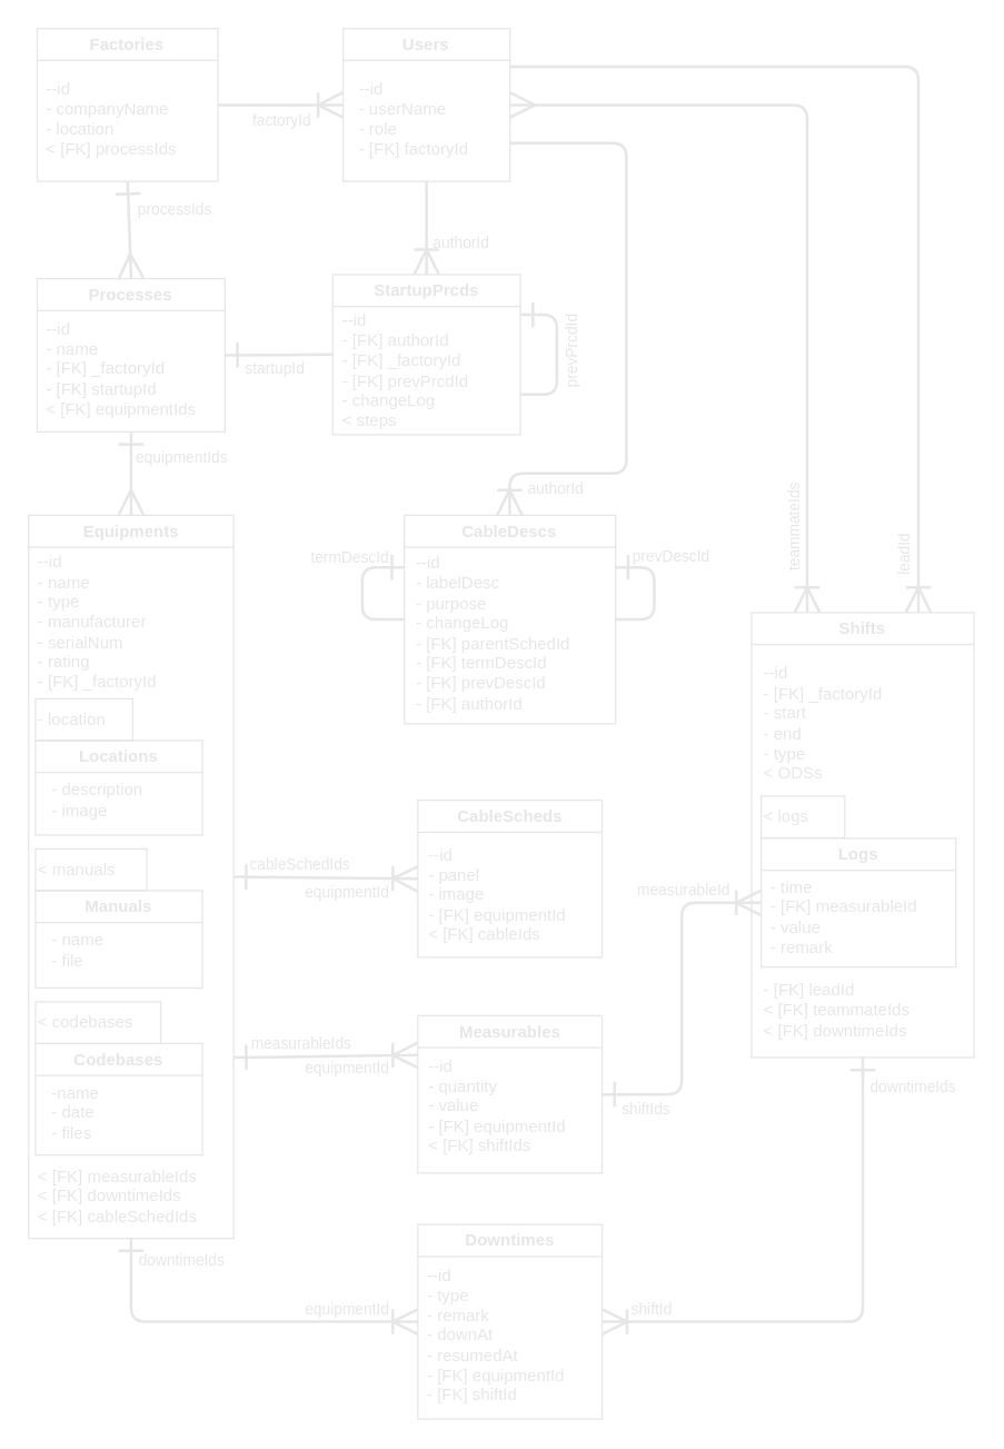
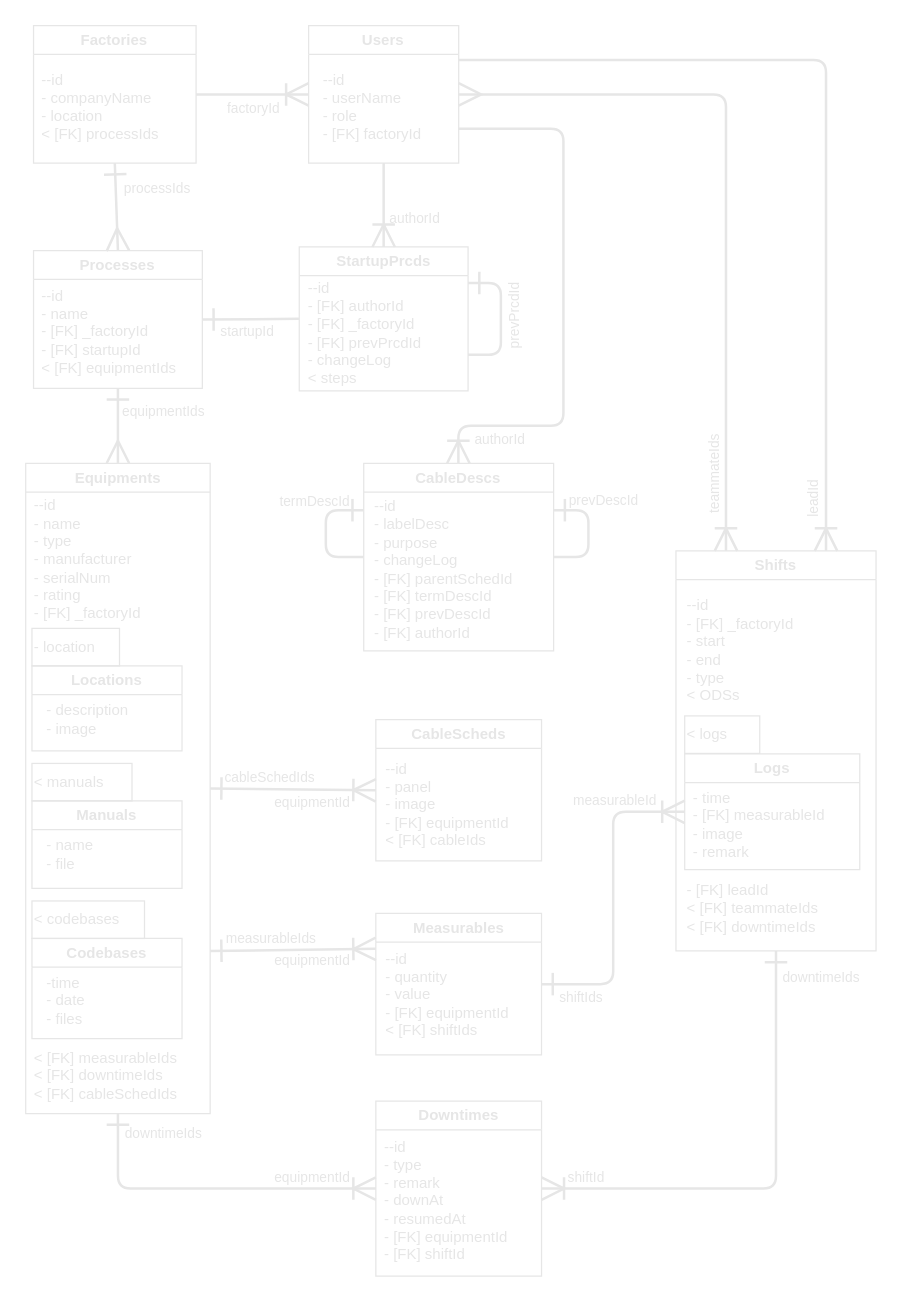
- <mxCell id="71" value="- time&lt;br&gt;- [FK] measurableId&lt;br&gt;- value&lt;br&gt;- remark" style="text;html=1;align=left;verticalAlign=middle;resizable=0;points=[];autosize=1;strokeColor=none;fillColor=none;fontColor=#E6E6E6;labelBackgroundColor=none;" parent="70" vertex="1"><mxGeometry x="5" y="21.607" width="130" height="70" as="geometry" /></mxCell>
+ <mxCell id="71" value="- time&lt;br&gt;- [FK] measurableId&lt;br&gt;- image&lt;br&gt;- remark" style="text;html=1;align=left;verticalAlign=middle;resizable=0;points=[];autosize=1;strokeColor=none;fillColor=none;fontColor=#E6E6E6;labelBackgroundColor=none;" parent="70" vertex="1"><mxGeometry x="5" y="21.607" width="130" height="70" as="geometry" /></mxCell>
- <mxCell id="42" value="-name&lt;br&gt;- date&lt;br&gt;- files" style="text;html=1;align=left;verticalAlign=middle;resizable=0;points=[];autosize=1;strokeColor=none;fillColor=none;fontColor=#E6E6E6;labelBackgroundColor=none;" parent="41" vertex="1"><mxGeometry x="10" y="20" width="60" height="60" as="geometry" /></mxCell>
+ <mxCell id="42" value="-time&lt;br&gt;- date&lt;br&gt;- files" style="text;html=1;align=left;verticalAlign=middle;resizable=0;points=[];autosize=1;strokeColor=none;fillColor=none;fontColor=#E6E6E6;labelBackgroundColor=none;" parent="41" vertex="1"><mxGeometry x="10" y="20" width="60" height="60" as="geometry" /></mxCell>
